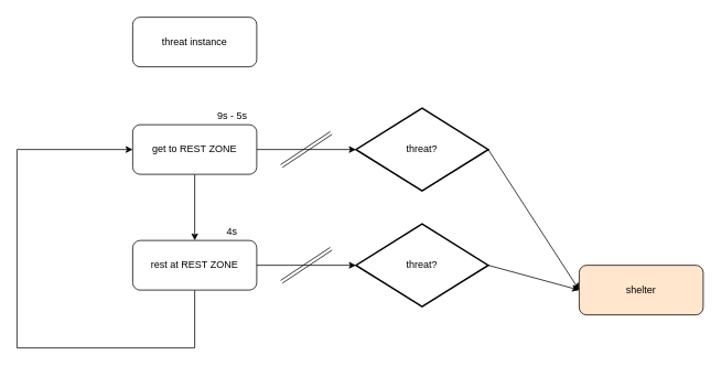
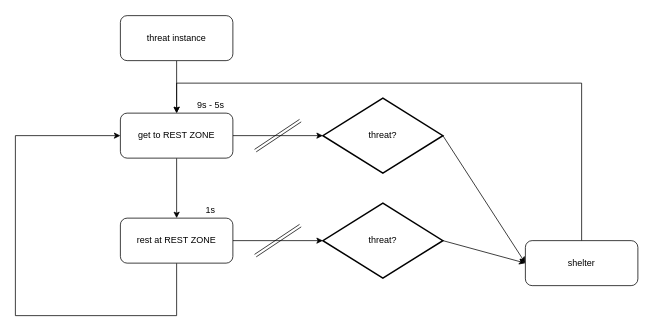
+ <mxCell id="2" style="edgeStyle=orthogonalEdgeStyle;rounded=0;orthogonalLoop=1;jettySize=auto;html=1;entryX=0.5;entryY=0;entryDx=0;entryDy=0;" parent="1" source="3" target="6" edge="1"><mxGeometry relative="1" as="geometry" /></mxCell>
+ <mxCell id="16" style="edgeStyle=orthogonalEdgeStyle;rounded=0;orthogonalLoop=1;jettySize=auto;html=1;entryX=0.5;entryY=0;entryDx=0;entryDy=0;" parent="1" source="17" target="6" edge="1"><mxGeometry relative="1" as="geometry"><Array as="points"><mxPoint x="775" y="110" /><mxPoint x="235" y="110" /></Array></mxGeometry></mxCell>
- <mxCell id="11" value="4s" style="text;html=1;align=center;verticalAlign=middle;resizable=0;points=[];autosize=1;strokeColor=none;fillColor=none;" parent="1" vertex="1"><mxGeometry x="260" y="265" width="40" height="30" as="geometry" /></mxCell>
+ <mxCell id="11" value="1s" style="text;html=1;align=center;verticalAlign=middle;resizable=0;points=[];autosize=1;strokeColor=none;fillColor=none;" parent="1" vertex="1"><mxGeometry x="260" y="265" width="40" height="30" as="geometry" /></mxCell>
- <mxCell id="17" value="shelter" style="rounded=1;whiteSpace=wrap;html=1;fillColor=#ffe6cc;" parent="1" vertex="1"><mxGeometry x="700" y="320" width="150" height="60" as="geometry" /></mxCell>
+ <mxCell id="17" value="shelter" style="rounded=1;whiteSpace=wrap;html=1;" parent="1" vertex="1"><mxGeometry x="700" y="320" width="150" height="60" as="geometry" /></mxCell>
